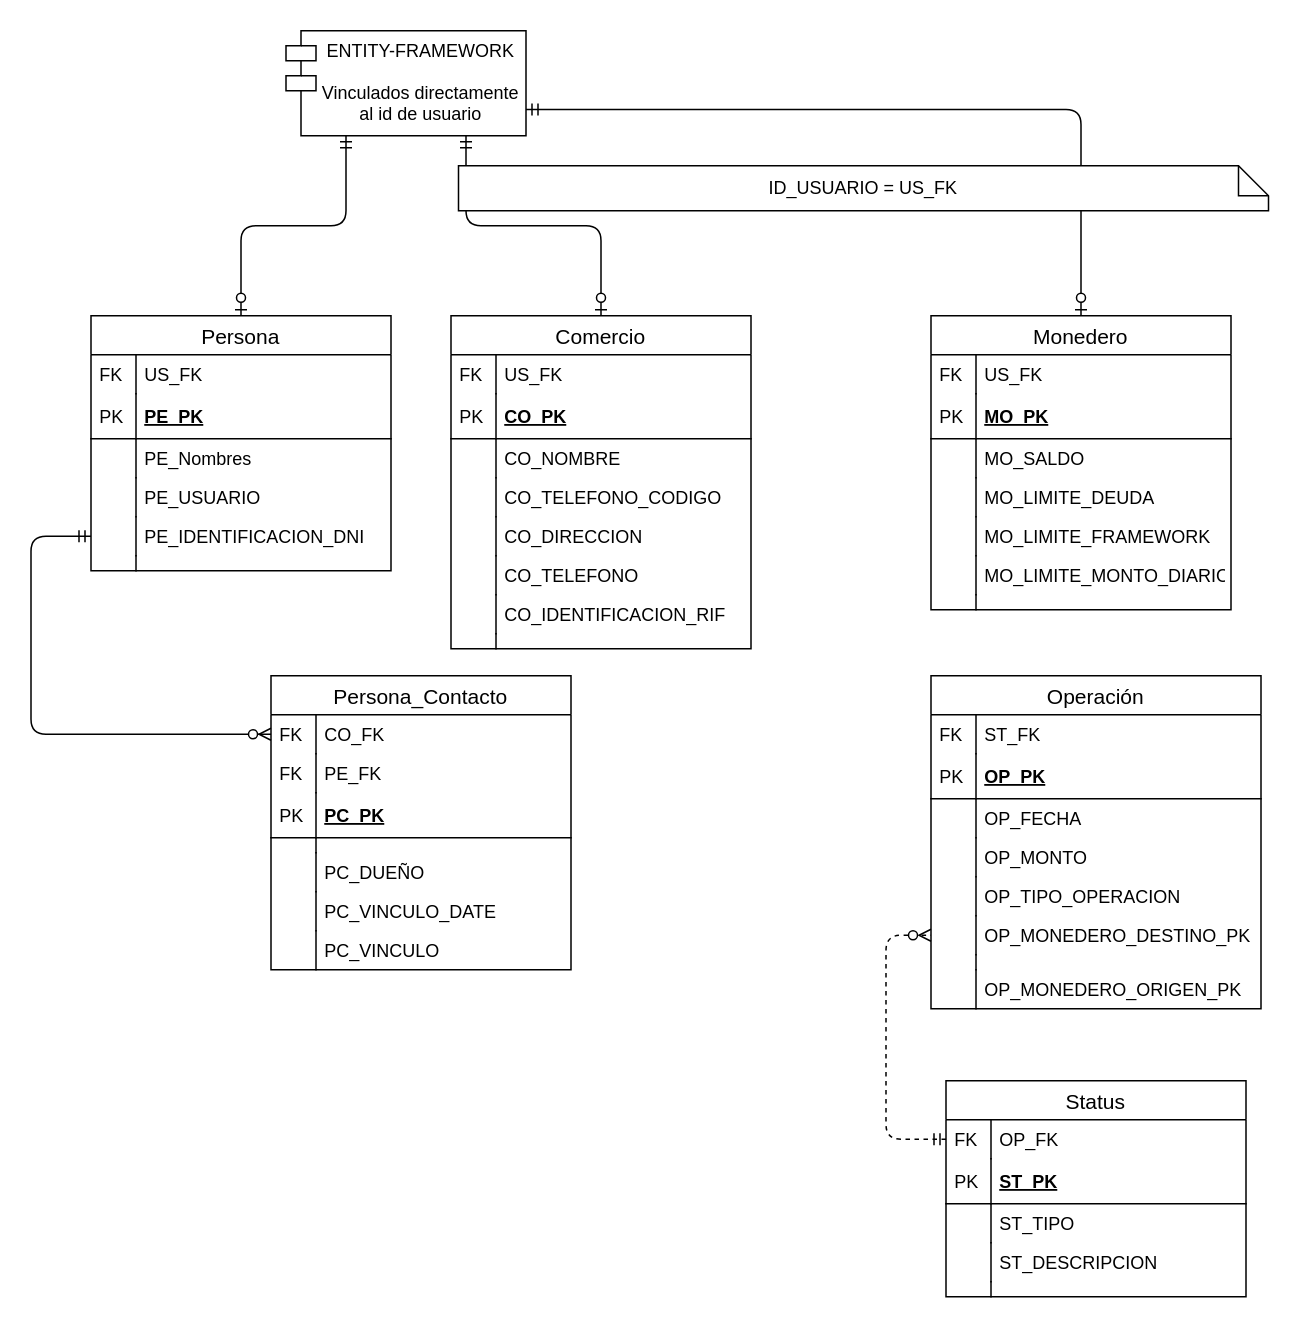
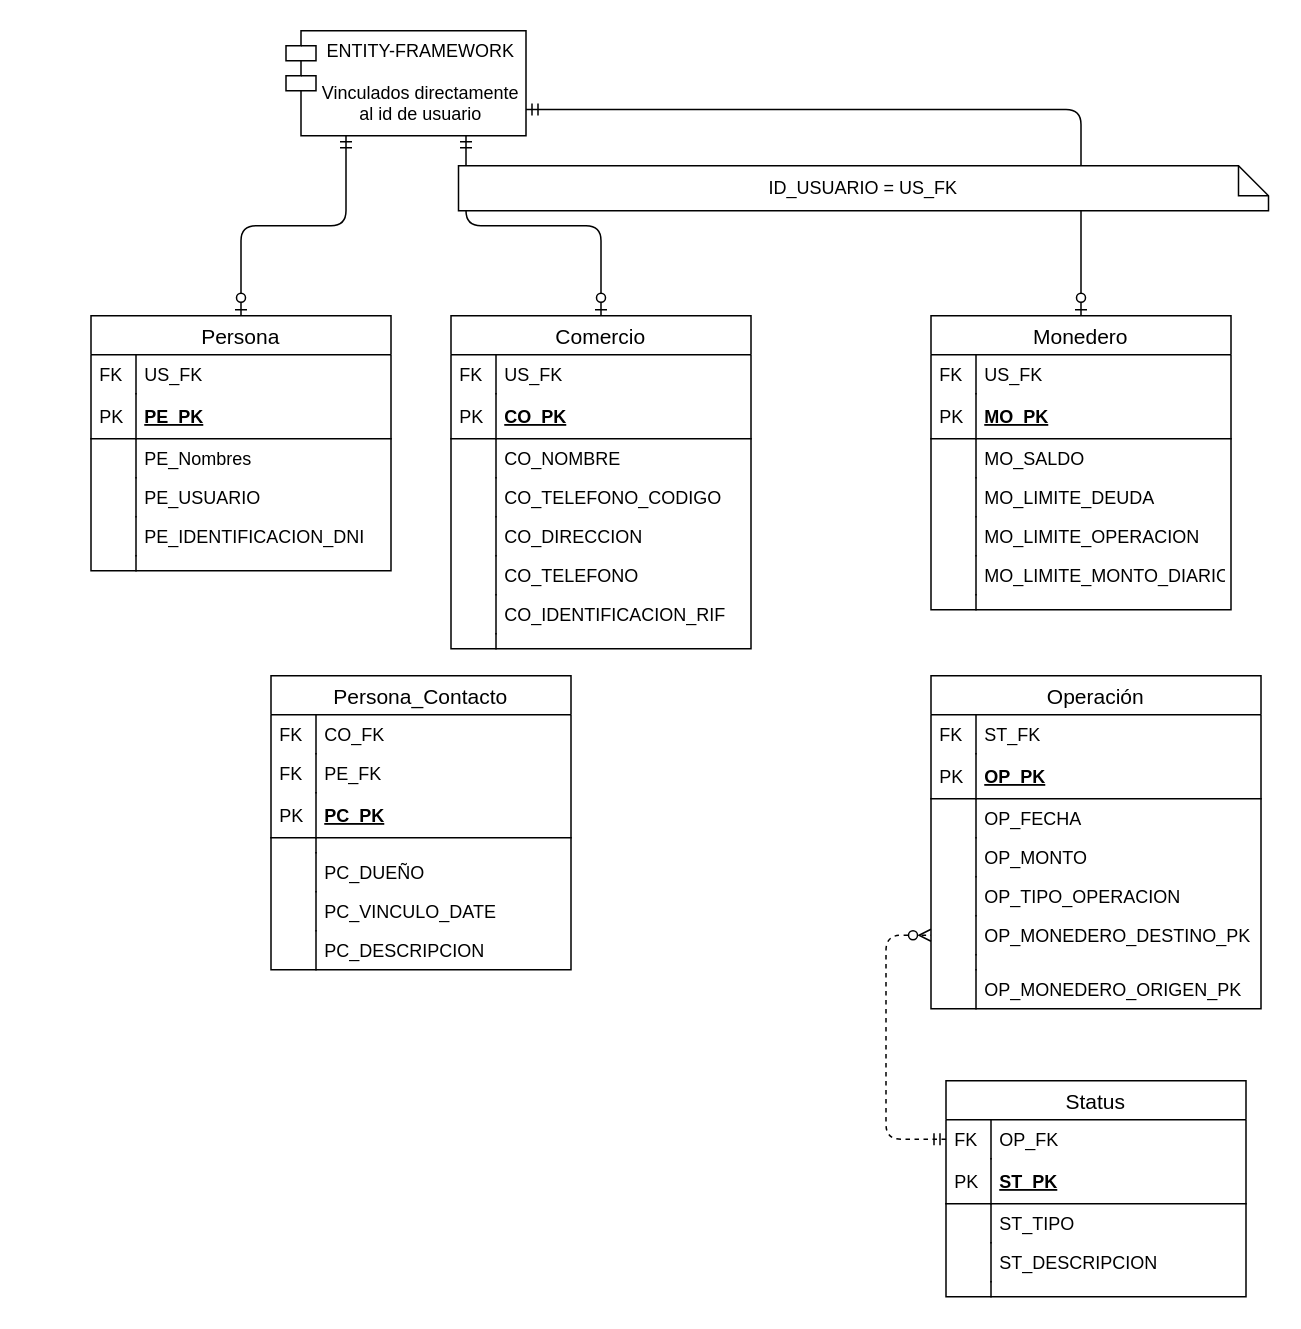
- <mxCell id="60" value="MO_LIMITE_FRAMEWORK" style="shape=partialRectangle;top=0;left=0;right=0;bottom=0;align=left;verticalAlign=top;fillColor=none;spacingLeft=34;spacingRight=4;overflow=hidden;rotatable=0;points=[[0,0.5],[1,0.5]];portConstraint=eastwest;dropTarget=0;fontSize=12;" vertex="1" parent="51"><mxGeometry y="134" width="200" height="26" as="geometry" /></mxCell>
+ <mxCell id="60" value="MO_LIMITE_OPERACION" style="shape=partialRectangle;top=0;left=0;right=0;bottom=0;align=left;verticalAlign=top;fillColor=none;spacingLeft=34;spacingRight=4;overflow=hidden;rotatable=0;points=[[0,0.5],[1,0.5]];portConstraint=eastwest;dropTarget=0;fontSize=12;" vertex="1" parent="51"><mxGeometry y="134" width="200" height="26" as="geometry" /></mxCell>
- <mxCell id="48" value="" style="edgeStyle=orthogonalEdgeStyle;fontSize=12;html=1;endArrow=ERzeroToMany;startArrow=ERmandOne;entryX=0;entryY=0.5;entryDx=0;entryDy=0;exitX=0;exitY=0.5;exitDx=0;exitDy=0;" edge="1" parent="1" source="11" target="33"><mxGeometry width="100" height="100" relative="1" as="geometry"><mxPoint x="200" y="440" as="sourcePoint" /><mxPoint x="530" y="440" as="targetPoint" /><Array as="points"><mxPoint x="20" y="357" /><mxPoint x="20" y="489" /></Array></mxGeometry></mxCell>
- <mxCell id="45" value="PC_VINCULO" style="shape=partialRectangle;top=0;left=0;right=0;bottom=0;align=left;verticalAlign=top;fillColor=none;spacingLeft=34;spacingRight=4;overflow=hidden;rotatable=0;points=[[0,0.5],[1,0.5]];portConstraint=eastwest;dropTarget=0;fontSize=12;" vertex="1" parent="32"><mxGeometry y="170" width="200" height="26" as="geometry" /></mxCell>
+ <mxCell id="45" value="PC_DESCRIPCION" style="shape=partialRectangle;top=0;left=0;right=0;bottom=0;align=left;verticalAlign=top;fillColor=none;spacingLeft=34;spacingRight=4;overflow=hidden;rotatable=0;points=[[0,0.5],[1,0.5]];portConstraint=eastwest;dropTarget=0;fontSize=12;" vertex="1" parent="32"><mxGeometry y="170" width="200" height="26" as="geometry" /></mxCell>
